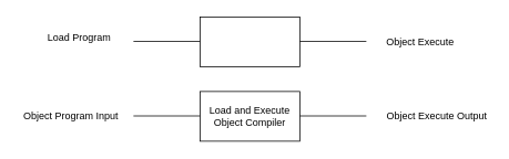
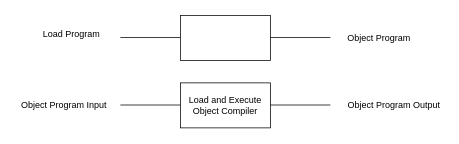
- <mxCell id="11" value="Object Execute" style="text;html=1;strokeColor=none;fillColor=none;align=center;verticalAlign=middle;whiteSpace=wrap;rounded=0;" vertex="1" parent="1"><mxGeometry x="440" y="35" width="130" height="30" as="geometry" /></mxCell>
+ <mxCell id="11" value="Object Program" style="text;html=1;strokeColor=none;fillColor=none;align=center;verticalAlign=middle;whiteSpace=wrap;rounded=0;" vertex="1" parent="1"><mxGeometry x="440" y="35" width="130" height="30" as="geometry" /></mxCell>
- <mxCell id="12" value="Object Execute Output" style="text;html=1;strokeColor=none;fillColor=none;align=center;verticalAlign=middle;whiteSpace=wrap;rounded=0;" vertex="1" parent="1"><mxGeometry x="460" y="125" width="130" height="30" as="geometry" /></mxCell>
+ <mxCell id="12" value="Object Program Output" style="text;html=1;strokeColor=none;fillColor=none;align=center;verticalAlign=middle;whiteSpace=wrap;rounded=0;" vertex="1" parent="1"><mxGeometry x="460" y="125" width="130" height="30" as="geometry" /></mxCell>
